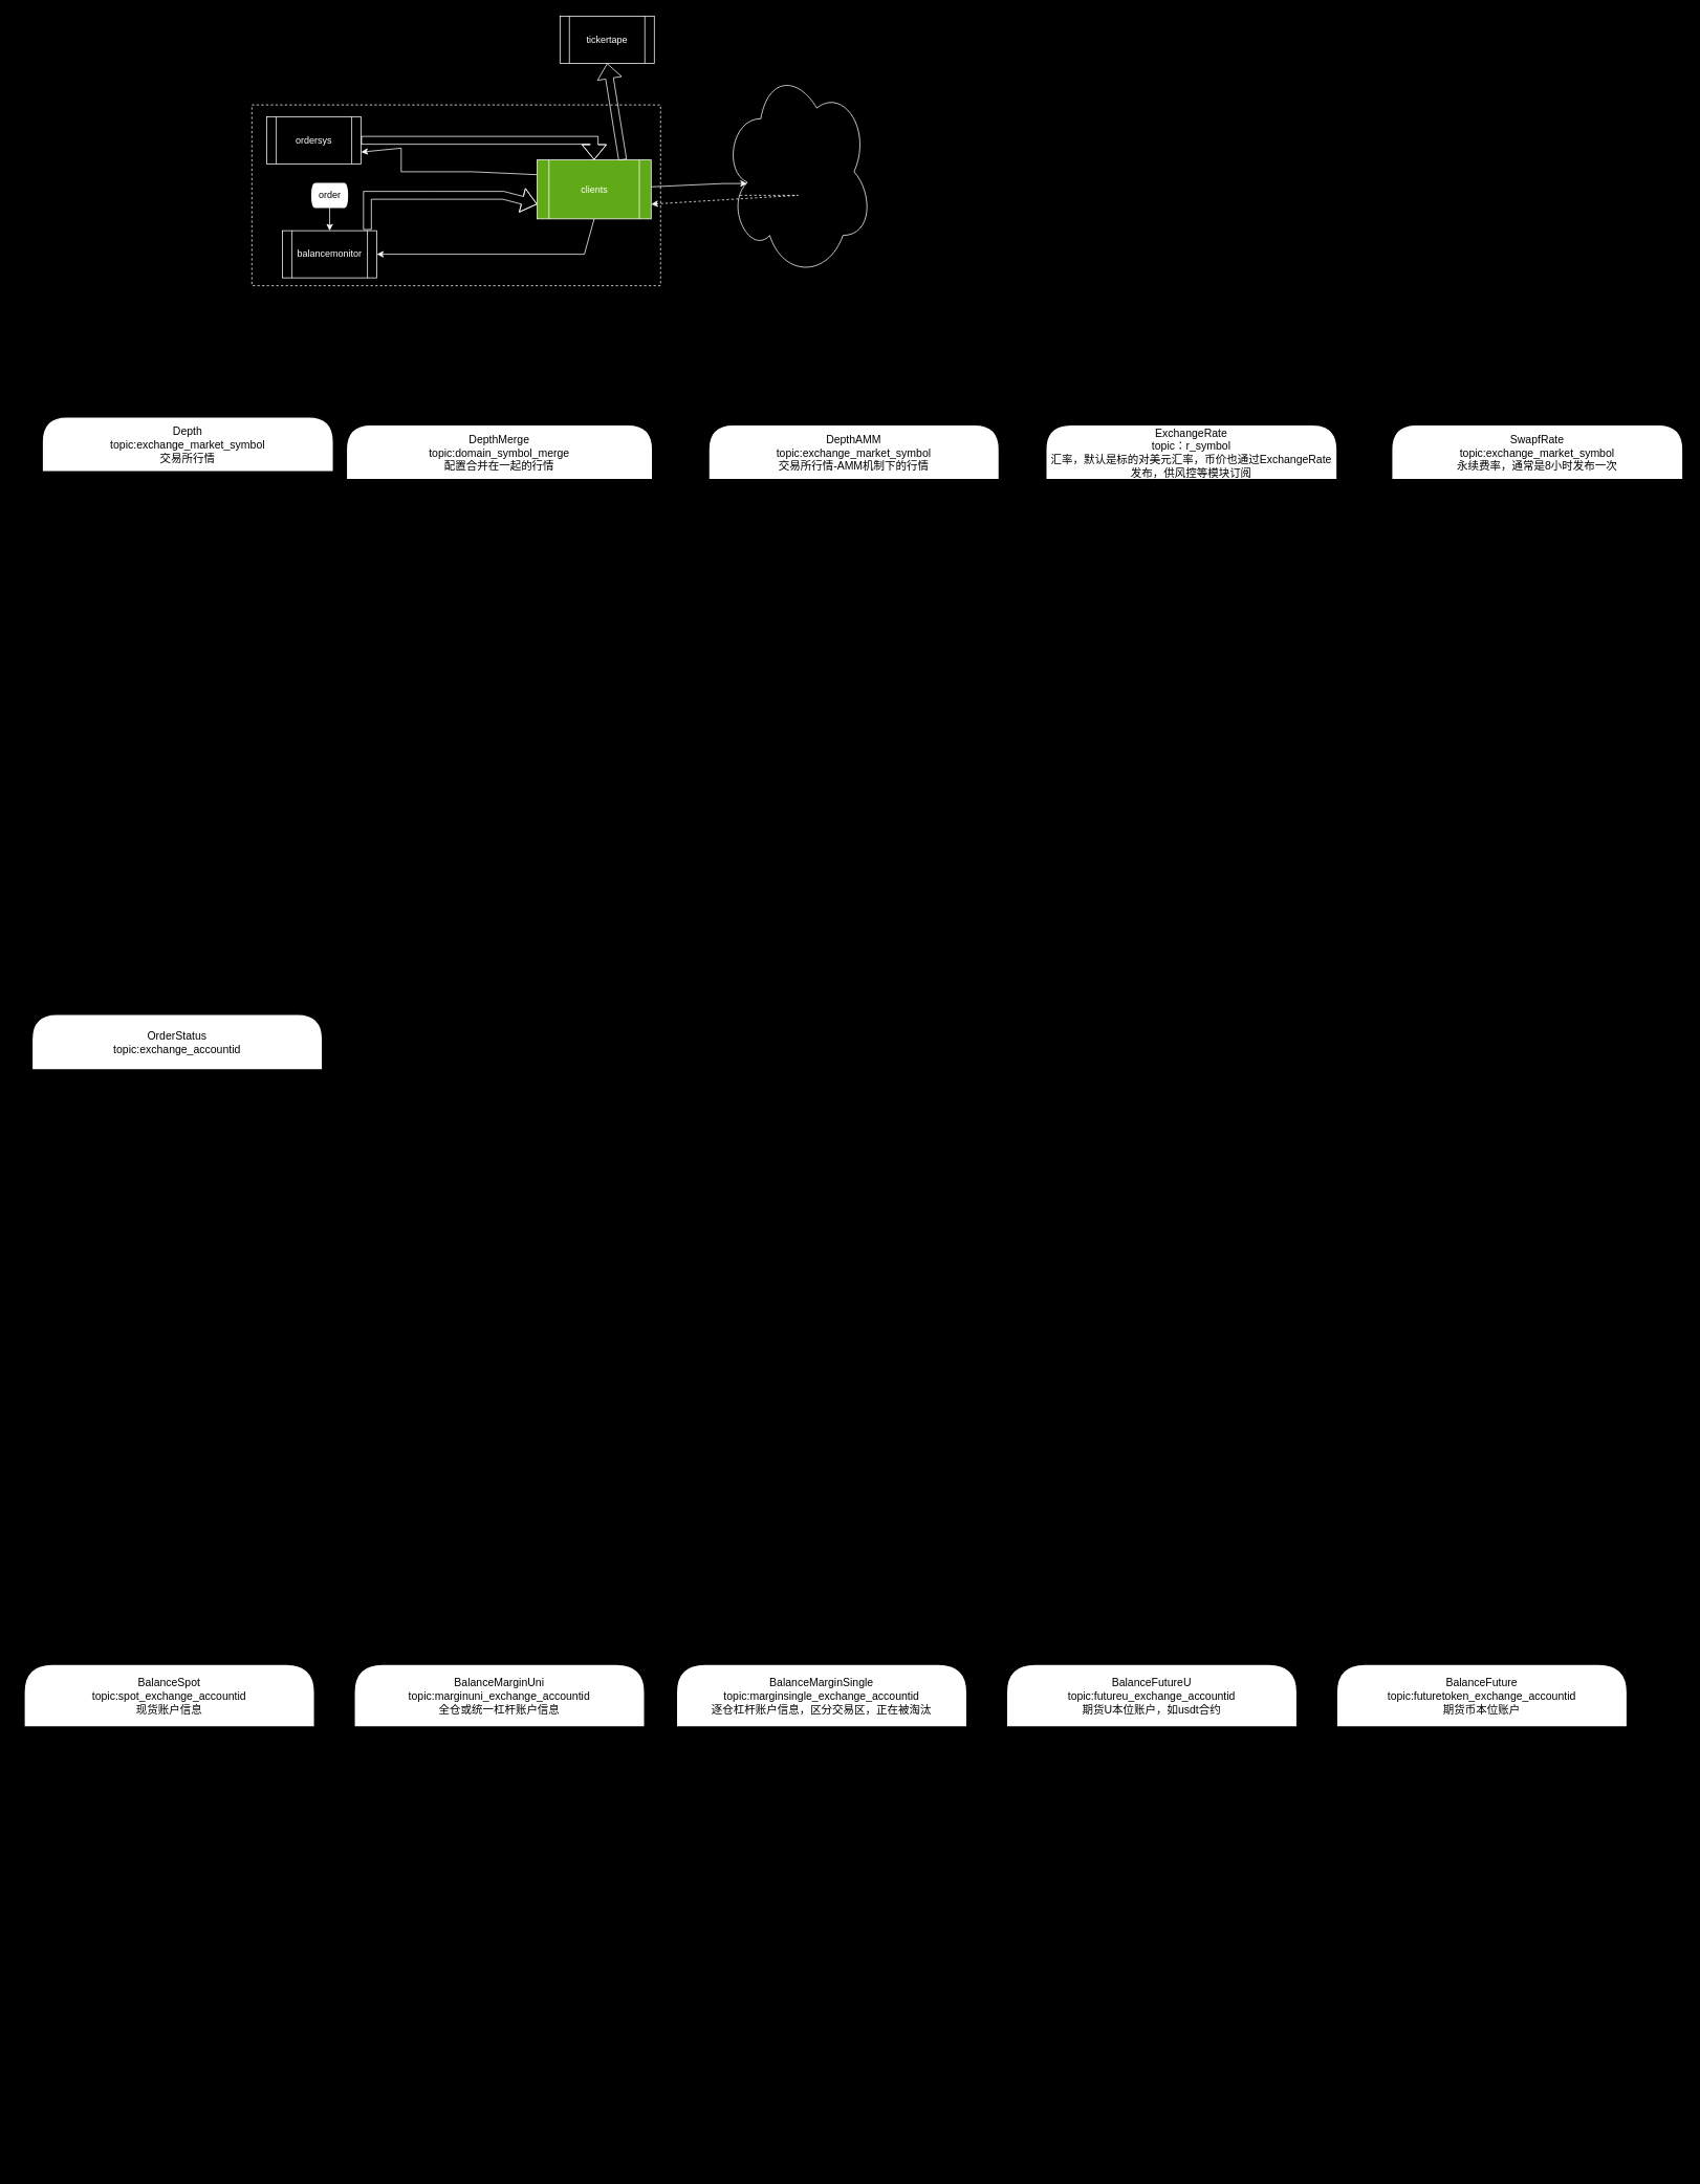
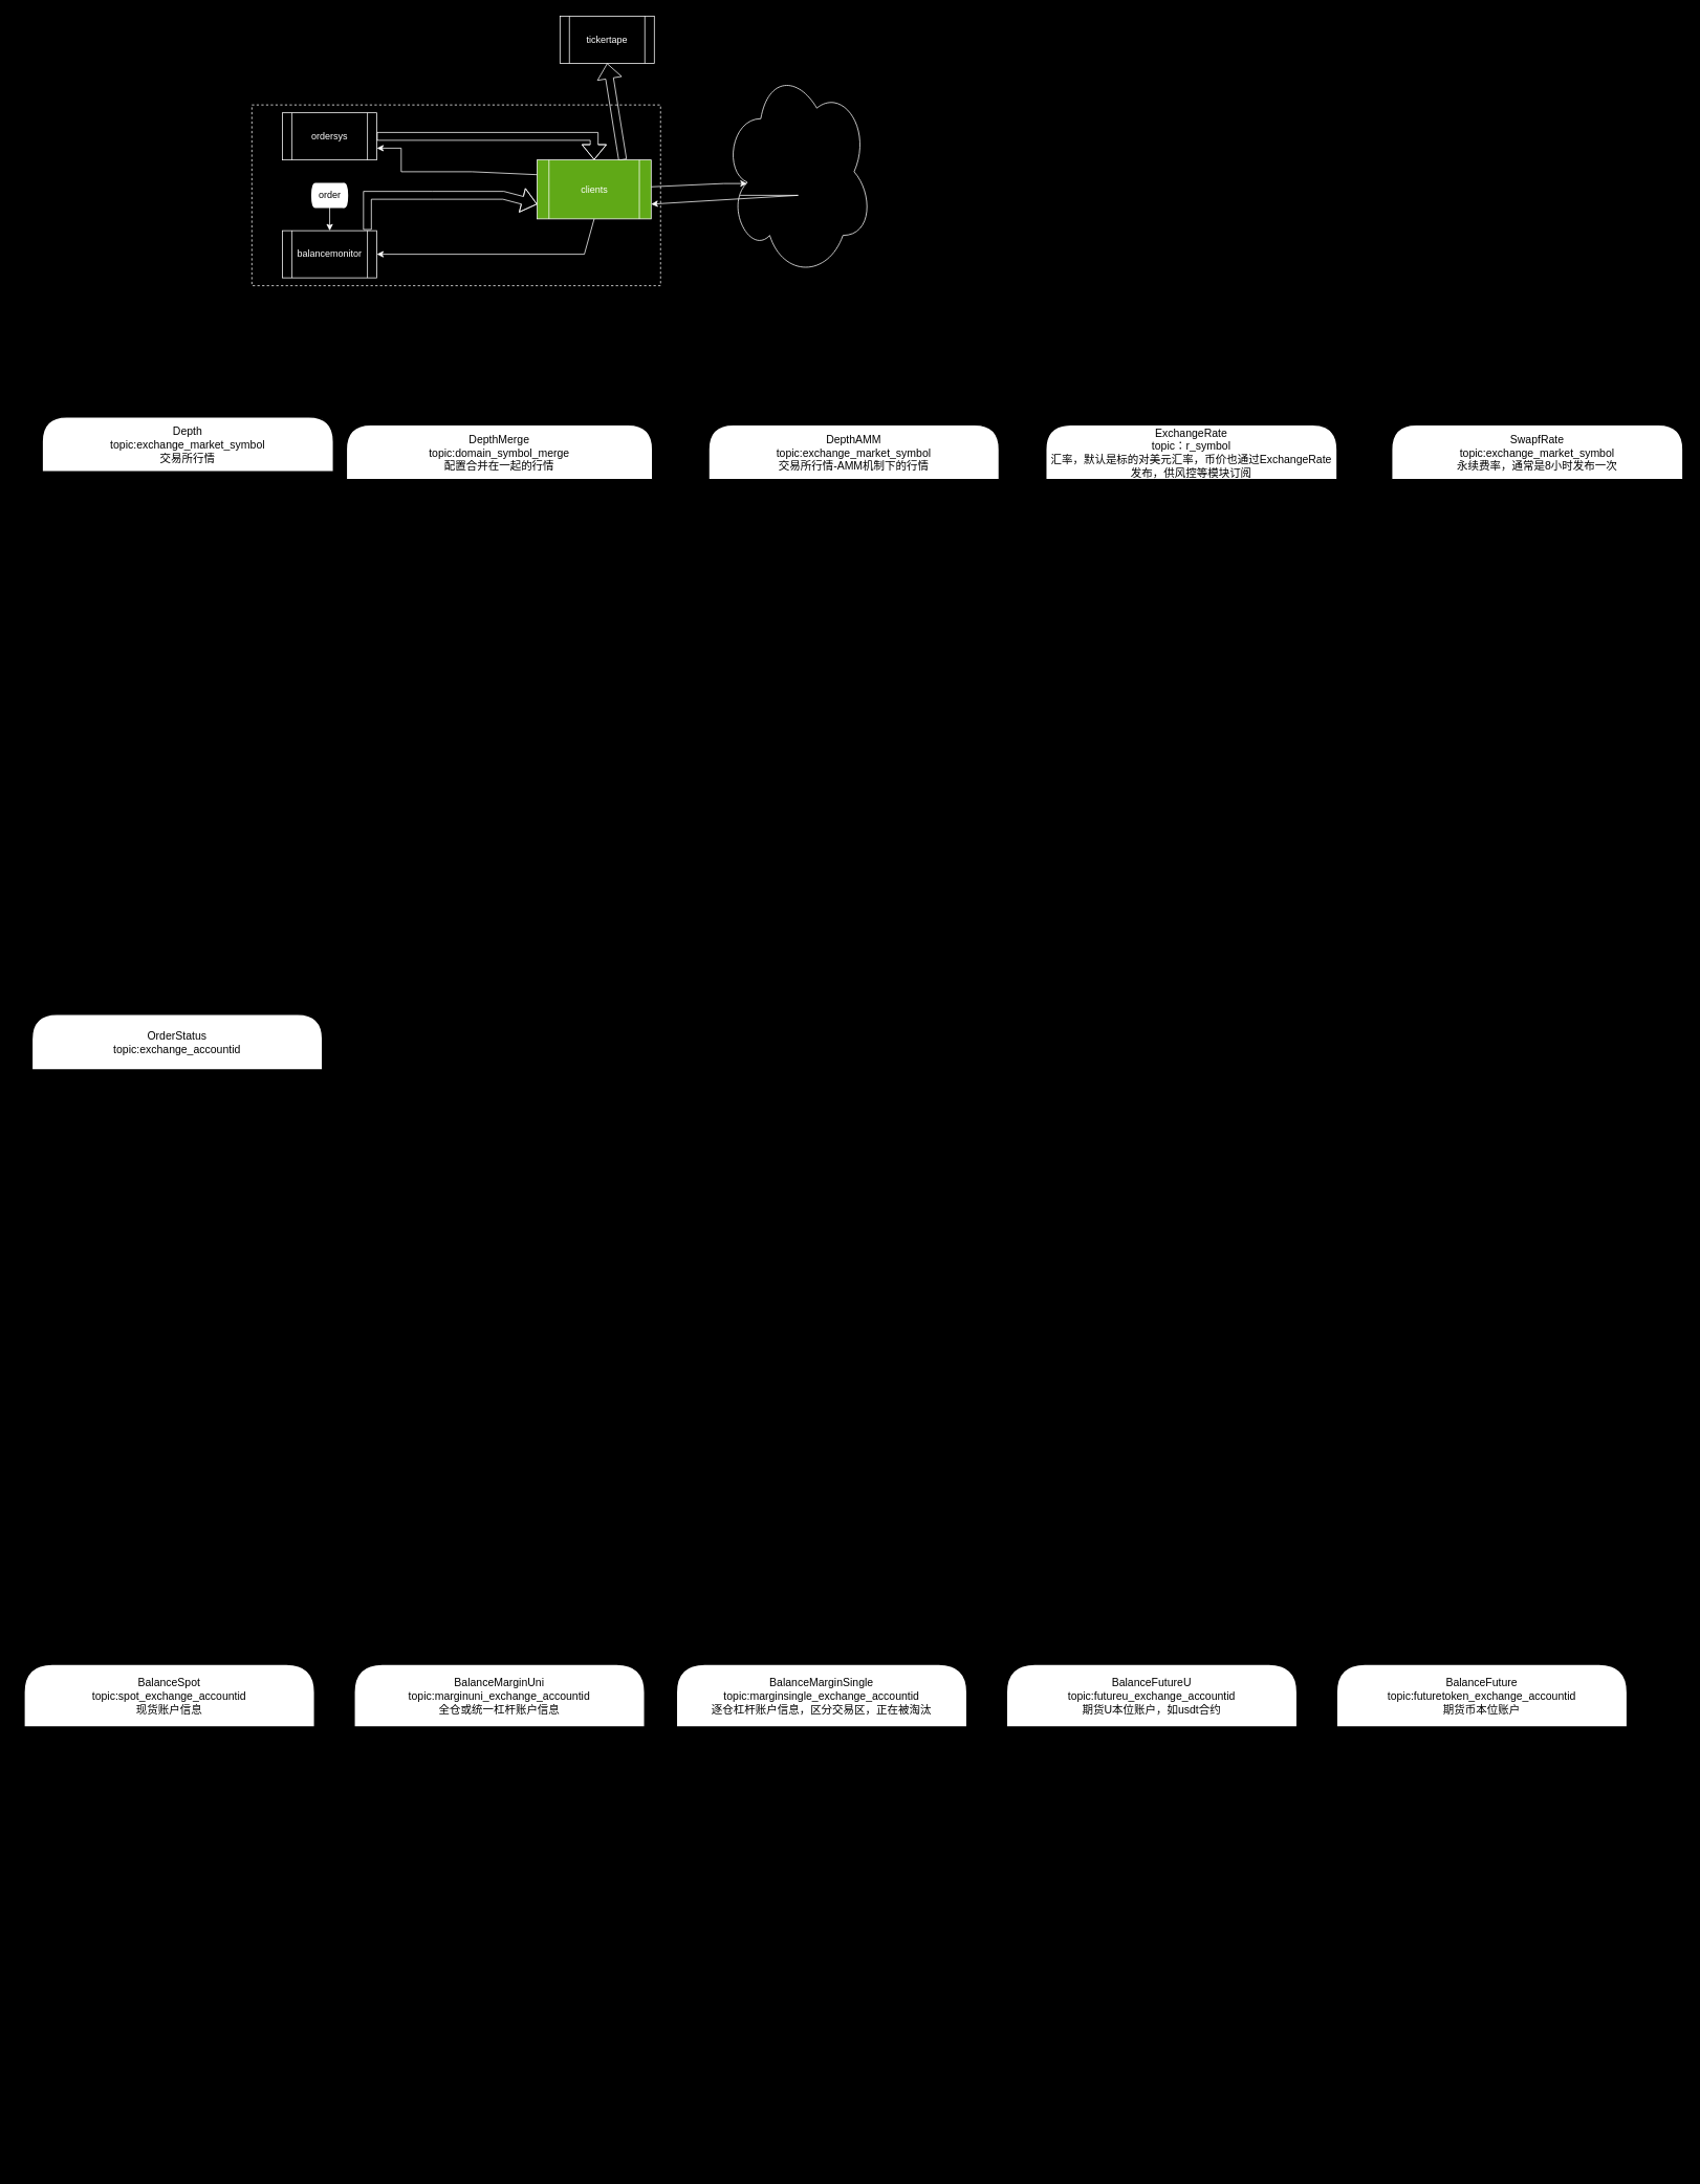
- <mxCell id="7" value="ordersys" style="shape=process;whiteSpace=wrap;html=1;backgroundOutline=1;fillColor=none;fontColor=#ffffff;strokeColor=#FFFFFF;" parent="1" vertex="1"><mxGeometry x="339" y="148" width="120" height="60" as="geometry" /></mxCell>
+ <mxCell id="7" value="ordersys" style="shape=process;whiteSpace=wrap;html=1;backgroundOutline=1;fillColor=none;fontColor=#ffffff;strokeColor=#FFFFFF;" parent="1" vertex="1"><mxGeometry x="359" y="143" width="120" height="60" as="geometry" /></mxCell>
- <mxCell id="4" style="edgeStyle=none;rounded=0;html=1;entryX=1;entryY=0.75;entryDx=0;entryDy=0;exitX=0.111;exitY=0.611;exitDx=0;exitDy=0;exitPerimeter=0;strokeColor=#FFFFFF;dashed=1;" parent="1" source="5" target="16" edge="1"><mxGeometry relative="1" as="geometry"><Array as="points"><mxPoint x="1015" y="248" /></Array></mxGeometry></mxCell>
+ <mxCell id="4" style="edgeStyle=none;rounded=0;html=1;entryX=1;entryY=0.75;entryDx=0;entryDy=0;exitX=0.111;exitY=0.611;exitDx=0;exitDy=0;exitPerimeter=0;strokeColor=#FFFFFF;" parent="1" source="5" target="16" edge="1"><mxGeometry relative="1" as="geometry"><Array as="points"><mxPoint x="1015" y="248" /></Array></mxGeometry></mxCell>
